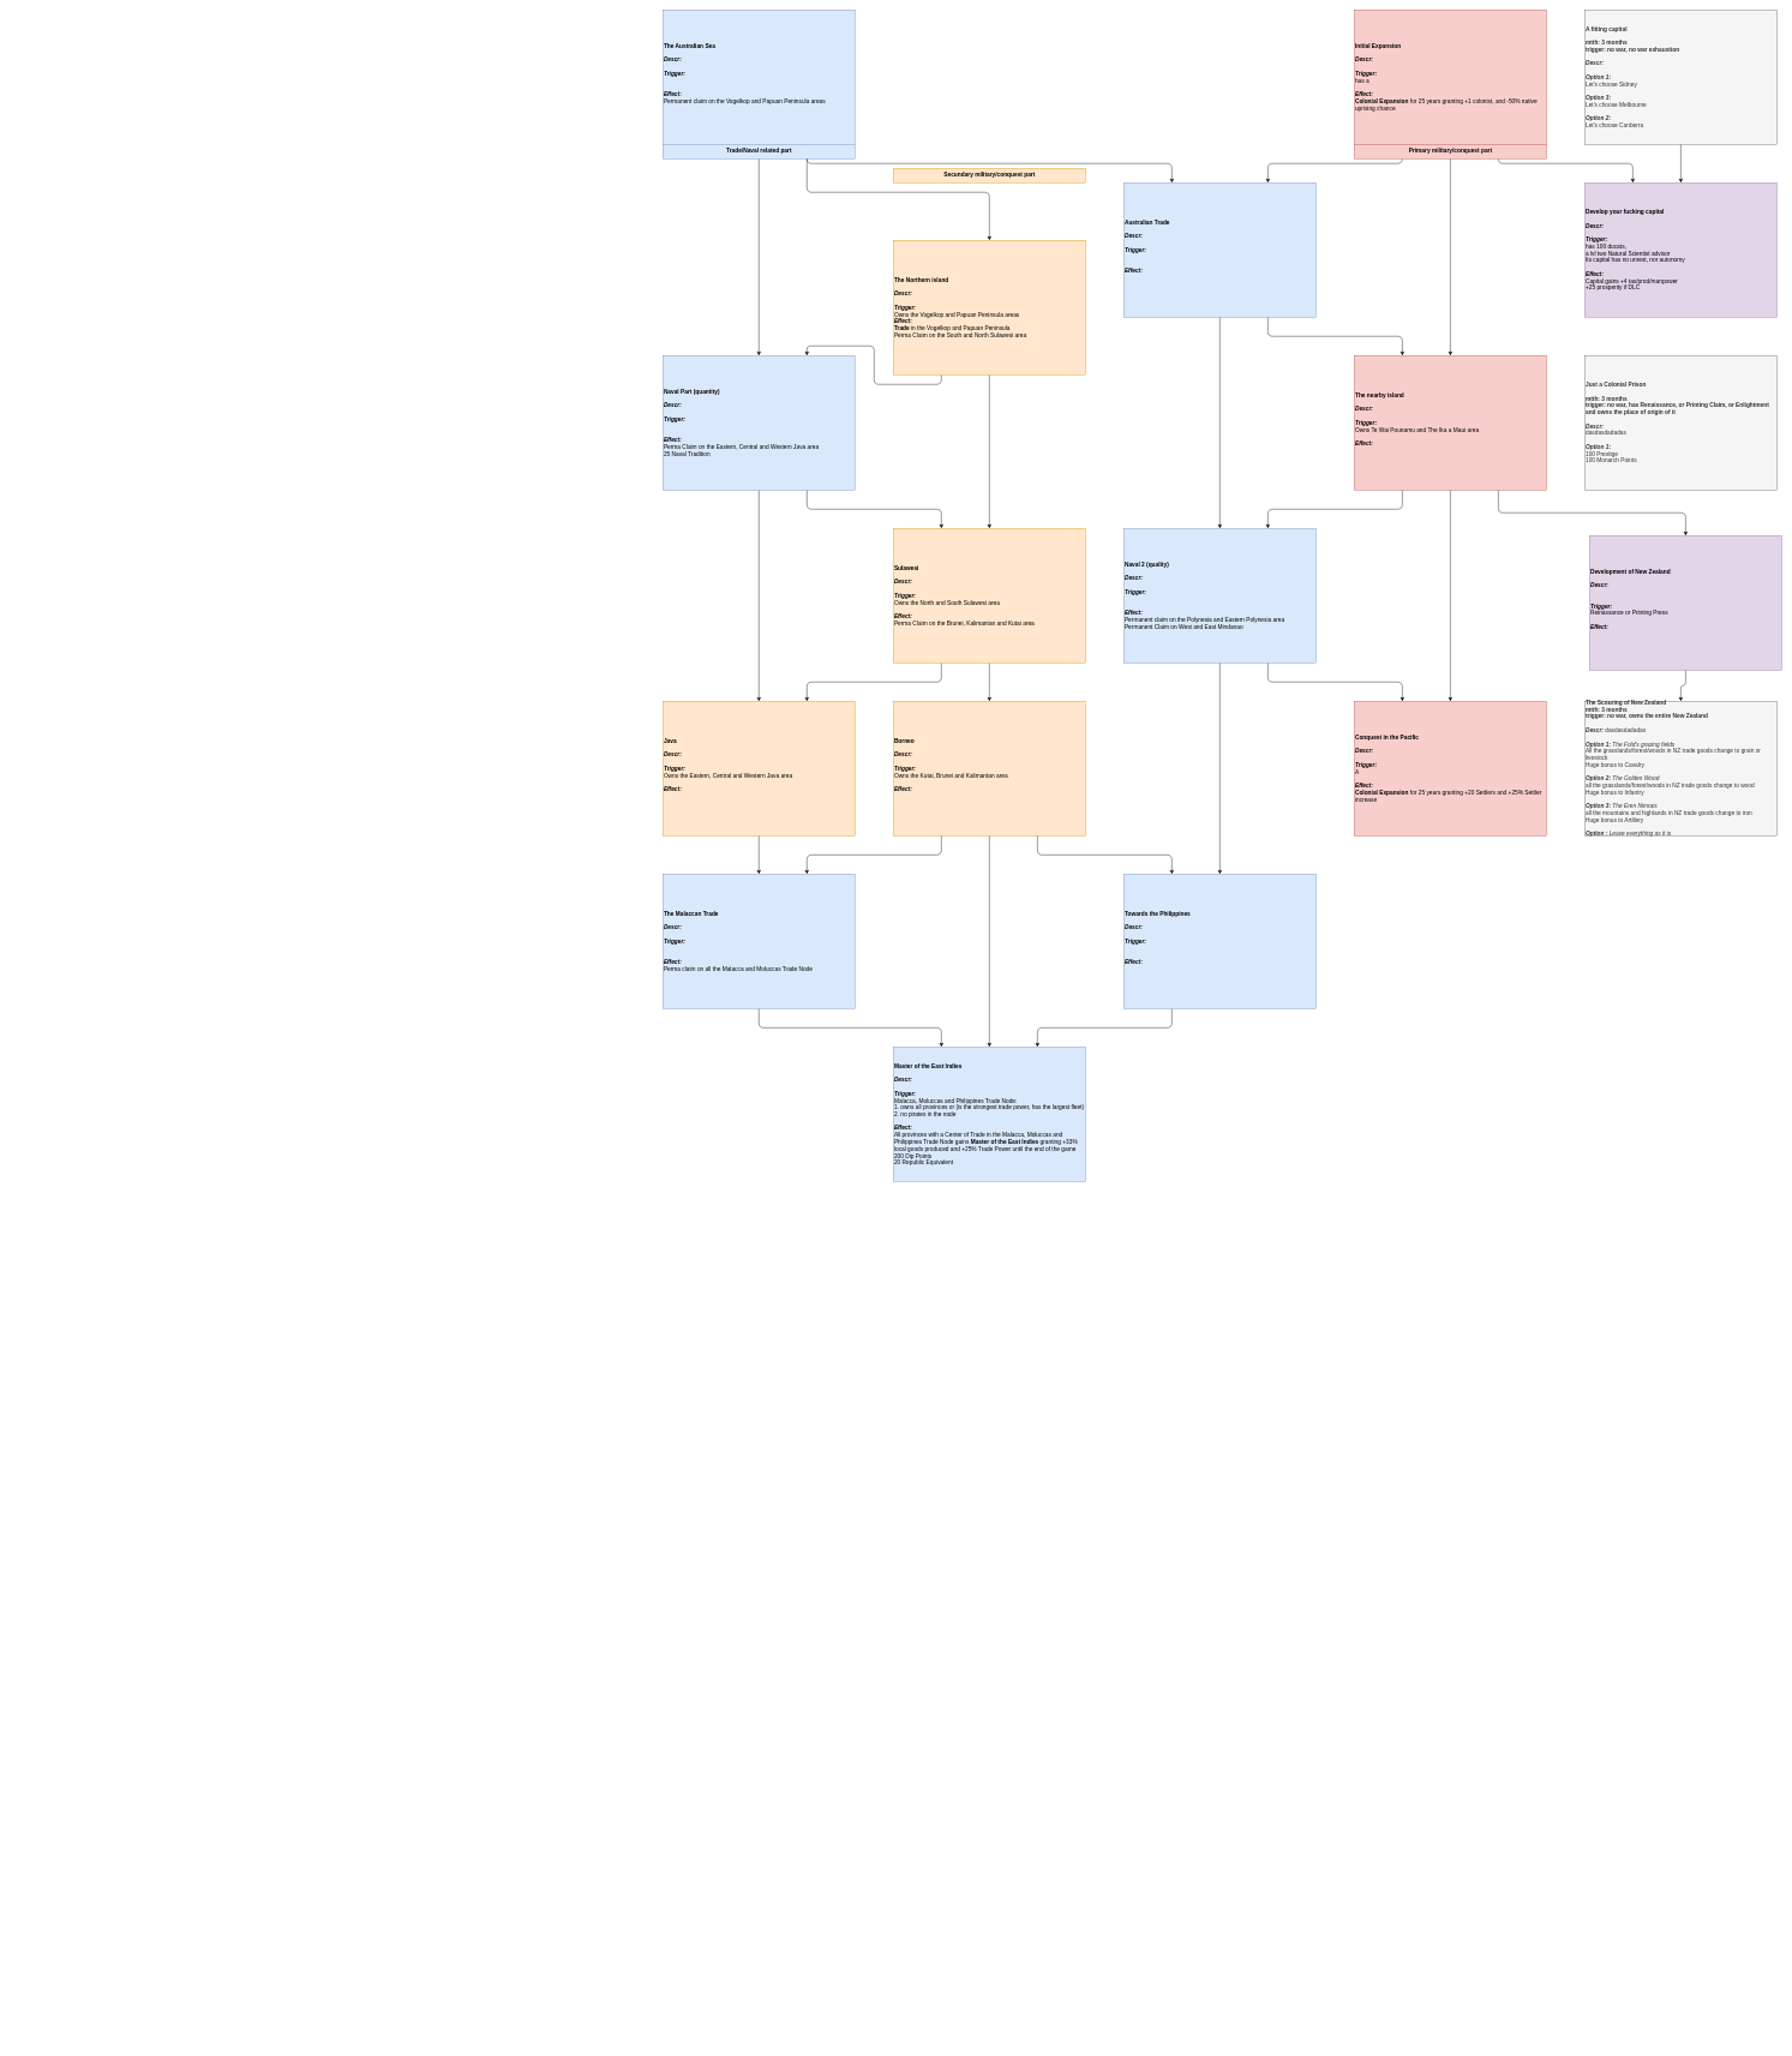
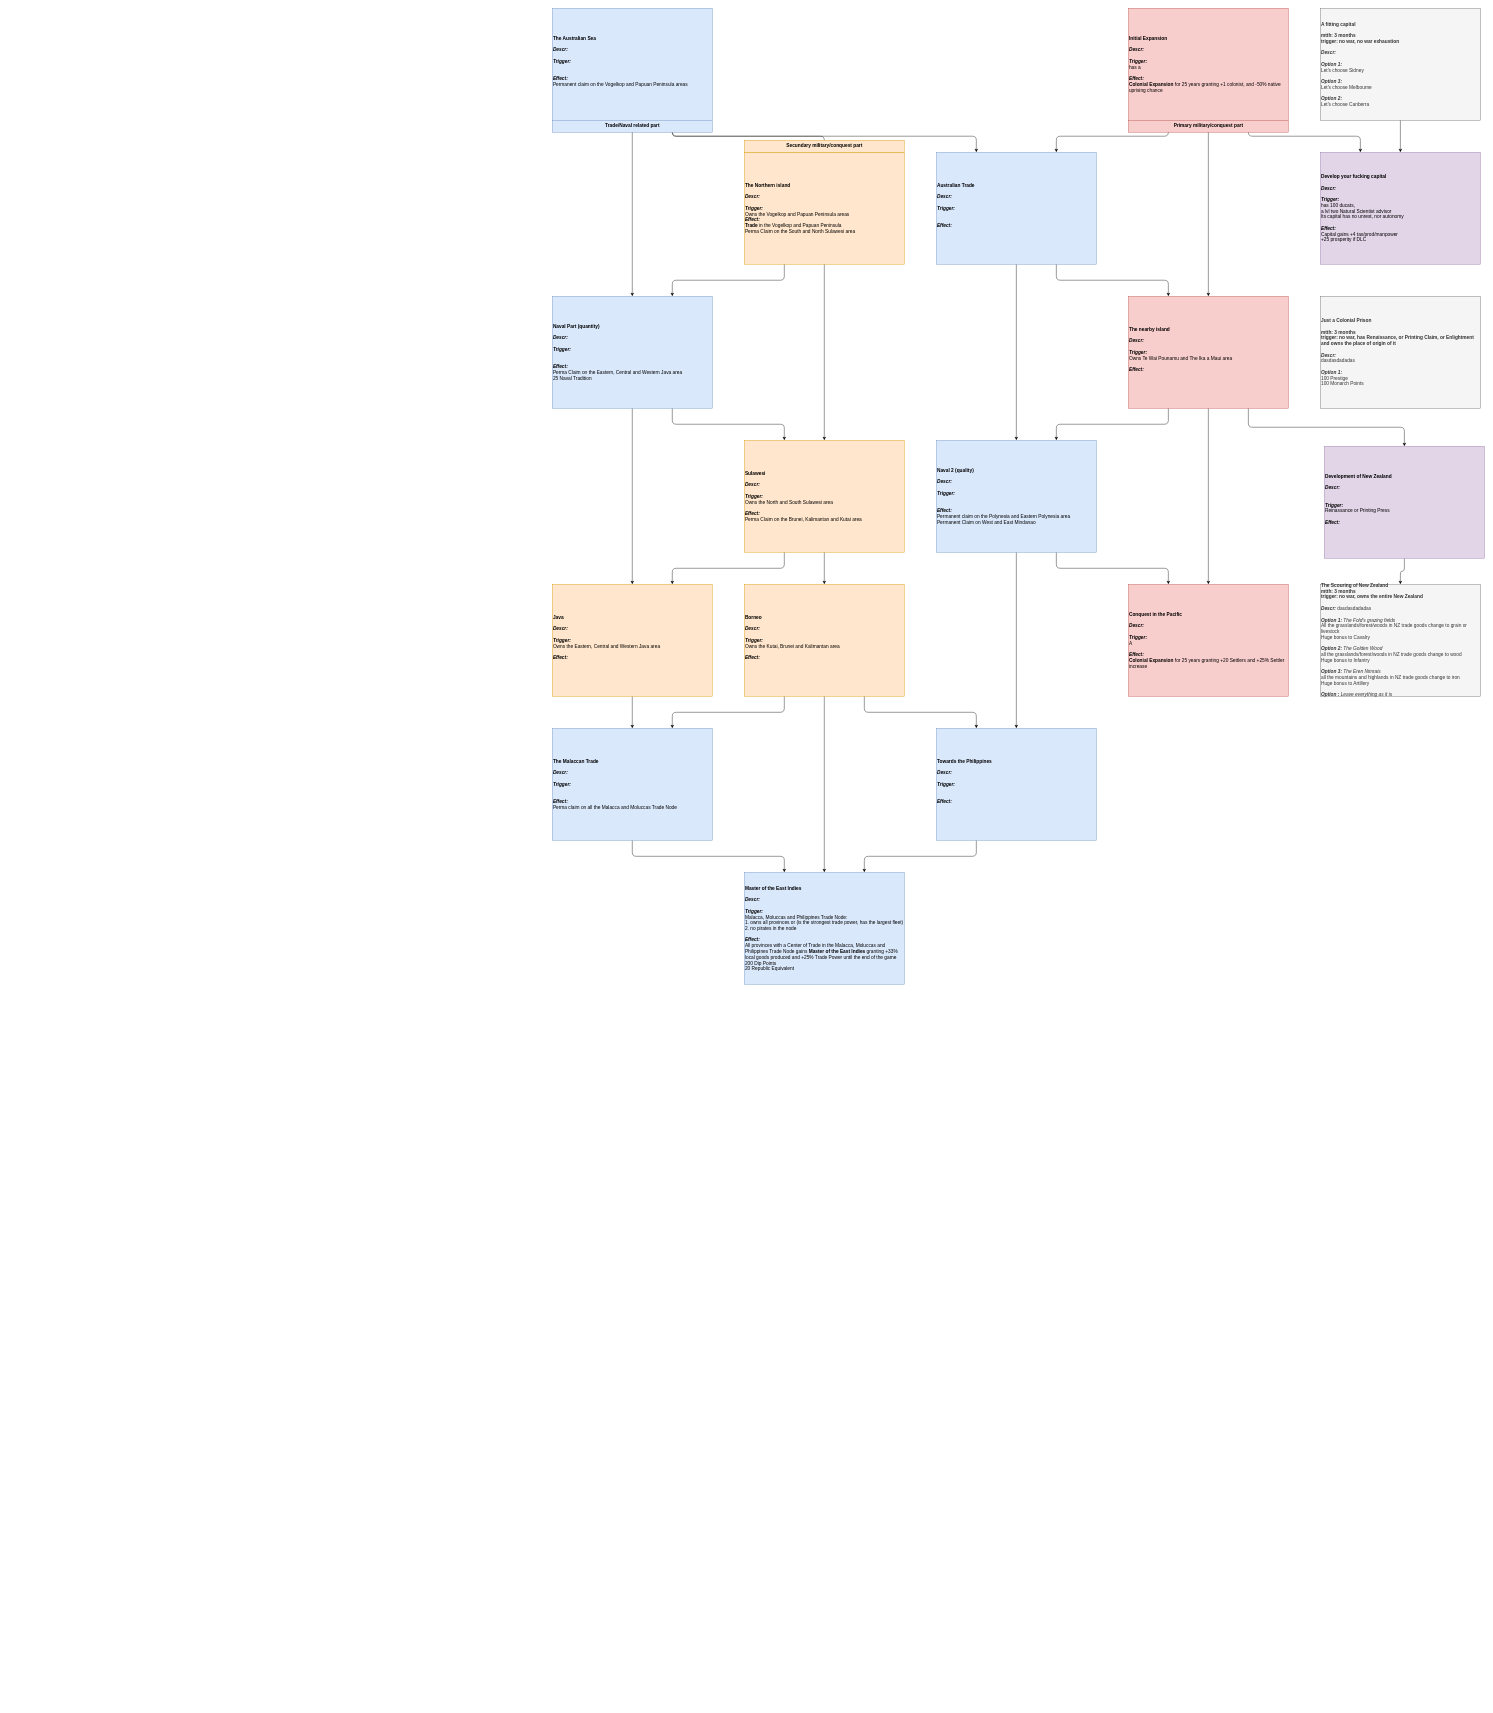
- <mxCell id="48" value="&lt;div style=&quot;font-size: 12px&quot;&gt;&lt;b&gt;The Northern island&lt;/b&gt;&lt;/div&gt;&lt;div style=&quot;font-size: 12px&quot;&gt;&lt;b&gt;&lt;br&gt;&lt;/b&gt;&lt;/div&gt;&lt;div style=&quot;font-size: 12px&quot;&gt;&lt;font style=&quot;font-size: 12px&quot;&gt;&lt;b style=&quot;font-size: 12px&quot;&gt;&lt;i style=&quot;font-size: 12px&quot;&gt;Descr:&lt;/i&gt;&lt;/b&gt;&lt;/font&gt;&lt;/div&gt;&lt;div style=&quot;font-size: 12px&quot;&gt;&lt;br&gt;&lt;/div&gt;&lt;div style=&quot;font-size: 12px&quot;&gt;&lt;font style=&quot;font-size: 12px&quot;&gt;&lt;b style=&quot;font-size: 12px&quot;&gt;&lt;i style=&quot;font-size: 12px&quot;&gt;Trigger:&lt;/i&gt;&lt;/b&gt;&lt;/font&gt;&lt;/div&gt;&lt;div style=&quot;font-size: 12px&quot;&gt;&lt;font style=&quot;font-size: 12px&quot;&gt;Owns the Vogelkop and Papuan Peninsula areas&lt;/font&gt;&lt;/div&gt;&lt;div style=&quot;font-size: 12px&quot;&gt;&lt;font style=&quot;font-size: 12px&quot;&gt;&lt;b style=&quot;font-size: 12px&quot;&gt;&lt;i style=&quot;font-size: 12px&quot;&gt;Effect:&lt;/i&gt;&lt;/b&gt;&lt;/font&gt;&lt;/div&gt;&lt;div style=&quot;font-size: 12px&quot;&gt;&lt;div style=&quot;font-size: 12px&quot;&gt;&lt;b&gt;Trade&lt;/b&gt;&amp;nbsp;in the Vogelkop and Papuan Peninsula&amp;nbsp;&lt;/div&gt;&lt;div style=&quot;font-size: 12px&quot;&gt;Perma Claim on the South and North Sulawesi area&lt;/div&gt;&lt;/div&gt;" style="rounded=0;whiteSpace=wrap;html=1;align=left;fontSize=12;fillColor=#ffe6cc;strokeColor=#d79b00;" parent="1" vertex="1"><mxGeometry x="1860" y="500" width="400" height="280" as="geometry" /></mxCell>
+ <mxCell id="48" value="&lt;div style=&quot;font-size: 12px&quot;&gt;&lt;b&gt;The Northern island&lt;/b&gt;&lt;/div&gt;&lt;div style=&quot;font-size: 12px&quot;&gt;&lt;b&gt;&lt;br&gt;&lt;/b&gt;&lt;/div&gt;&lt;div style=&quot;font-size: 12px&quot;&gt;&lt;font style=&quot;font-size: 12px&quot;&gt;&lt;b style=&quot;font-size: 12px&quot;&gt;&lt;i style=&quot;font-size: 12px&quot;&gt;Descr:&lt;/i&gt;&lt;/b&gt;&lt;/font&gt;&lt;/div&gt;&lt;div style=&quot;font-size: 12px&quot;&gt;&lt;br&gt;&lt;/div&gt;&lt;div style=&quot;font-size: 12px&quot;&gt;&lt;font style=&quot;font-size: 12px&quot;&gt;&lt;b style=&quot;font-size: 12px&quot;&gt;&lt;i style=&quot;font-size: 12px&quot;&gt;Trigger:&lt;/i&gt;&lt;/b&gt;&lt;/font&gt;&lt;/div&gt;&lt;div style=&quot;font-size: 12px&quot;&gt;&lt;font style=&quot;font-size: 12px&quot;&gt;Owns the Vogelkop and Papuan Peninsula areas&lt;/font&gt;&lt;/div&gt;&lt;div style=&quot;font-size: 12px&quot;&gt;&lt;font style=&quot;font-size: 12px&quot;&gt;&lt;b style=&quot;font-size: 12px&quot;&gt;&lt;i style=&quot;font-size: 12px&quot;&gt;Effect:&lt;/i&gt;&lt;/b&gt;&lt;/font&gt;&lt;/div&gt;&lt;div style=&quot;font-size: 12px&quot;&gt;&lt;div style=&quot;font-size: 12px&quot;&gt;&lt;b&gt;Trade&lt;/b&gt;&amp;nbsp;in the Vogelkop and Papuan Peninsula&amp;nbsp;&lt;/div&gt;&lt;div style=&quot;font-size: 12px&quot;&gt;Perma Claim on the South and North Sulawesi area&lt;/div&gt;&lt;/div&gt;" style="rounded=0;whiteSpace=wrap;html=1;align=left;fontSize=12;fillColor=#ffe6cc;strokeColor=#d79b00;" parent="1" vertex="1"><mxGeometry x="1860" y="380" width="400" height="280" as="geometry" /></mxCell>
